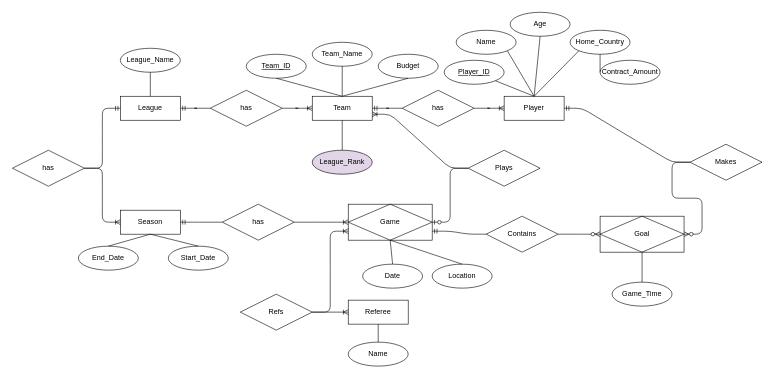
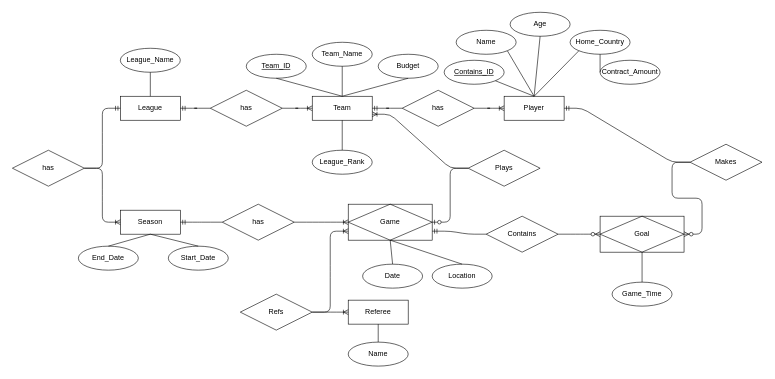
- <mxCell id="27" value="Player_ID" style="ellipse;whiteSpace=wrap;html=1;align=center;fontStyle=4;" vertex="1" parent="1"><mxGeometry x="740" y="100" width="100" height="40" as="geometry" /></mxCell>
+ <mxCell id="27" value="Contains_ID" style="ellipse;whiteSpace=wrap;html=1;align=center;fontStyle=4;" vertex="1" parent="1"><mxGeometry x="740" y="100" width="100" height="40" as="geometry" /></mxCell>
- <mxCell id="57" value="League_Rank" style="ellipse;whiteSpace=wrap;html=1;align=center;fillColor=#e1d5e7;" vertex="1" parent="1"><mxGeometry x="520" y="250" width="100" height="40" as="geometry" /></mxCell>
+ <mxCell id="57" value="League_Rank" style="ellipse;whiteSpace=wrap;html=1;align=center;" vertex="1" parent="1"><mxGeometry x="520" y="250" width="100" height="40" as="geometry" /></mxCell>
